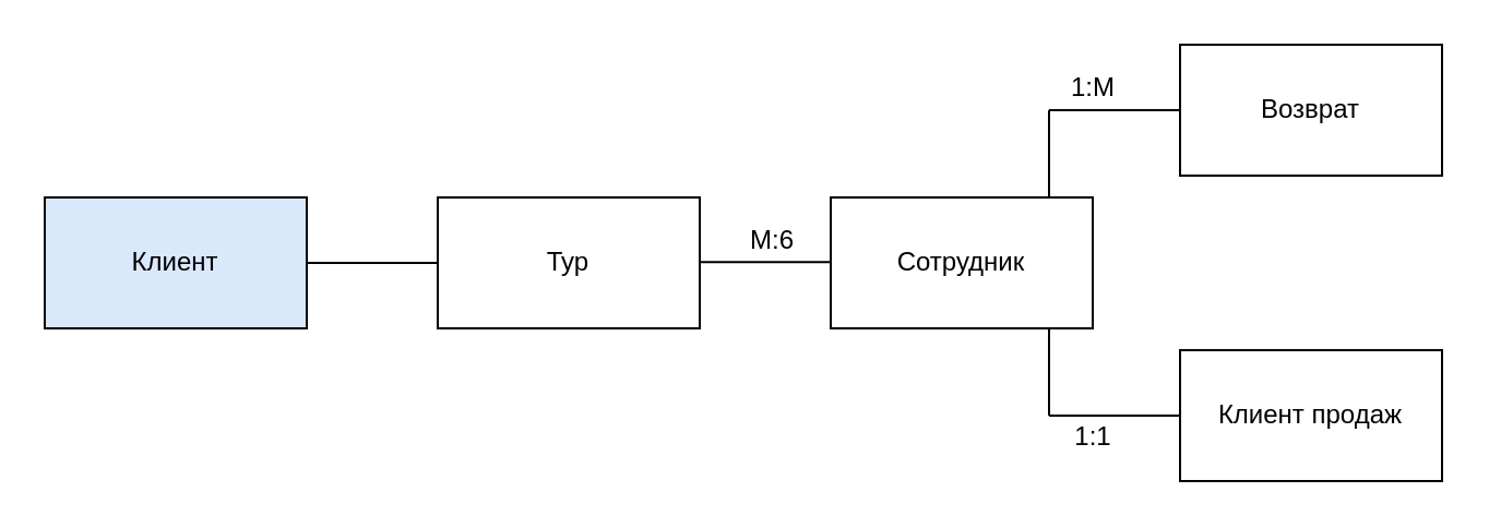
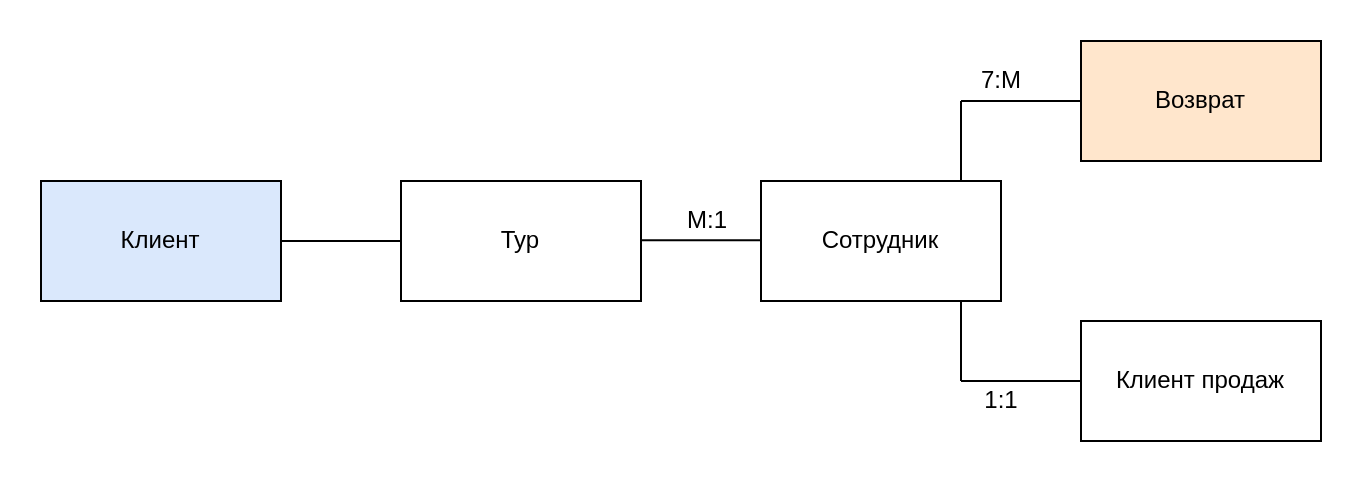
- <mxCell id="14" value="1:M" style="text;html=1;align=center;verticalAlign=middle;resizable=0;points=[];;autosize=1;" vertex="1" parent="1"><mxGeometry x="480" y="30" width="40" height="20" as="geometry" /></mxCell>
+ <mxCell id="14" value="7:M" style="text;html=1;align=center;verticalAlign=middle;resizable=0;points=[];;autosize=1;" vertex="1" parent="1"><mxGeometry x="480" y="30" width="40" height="20" as="geometry" /></mxCell>
- <mxCell id="11" value="&lt;span style=&quot;white-space: normal&quot;&gt;Возврат&lt;/span&gt;" style="rounded=0;whiteSpace=wrap;html=1;" vertex="1" parent="1"><mxGeometry x="540" y="20" width="120" height="60" as="geometry" /></mxCell>
+ <mxCell id="11" value="&lt;span style=&quot;white-space: normal&quot;&gt;Возврат&lt;/span&gt;" style="rounded=0;whiteSpace=wrap;html=1;fillColor=#ffe6cc;" vertex="1" parent="1"><mxGeometry x="540" y="20" width="120" height="60" as="geometry" /></mxCell>
- <mxCell id="13" value="M:6" style="text;html=1;align=center;verticalAlign=middle;resizable=0;points=[];;autosize=1;" vertex="1" parent="1"><mxGeometry x="332.83" y="100" width="40" height="20" as="geometry" /></mxCell>
+ <mxCell id="13" value="M:1" style="text;html=1;align=center;verticalAlign=middle;resizable=0;points=[];;autosize=1;" vertex="1" parent="1"><mxGeometry x="332.83" y="100" width="40" height="20" as="geometry" /></mxCell>
